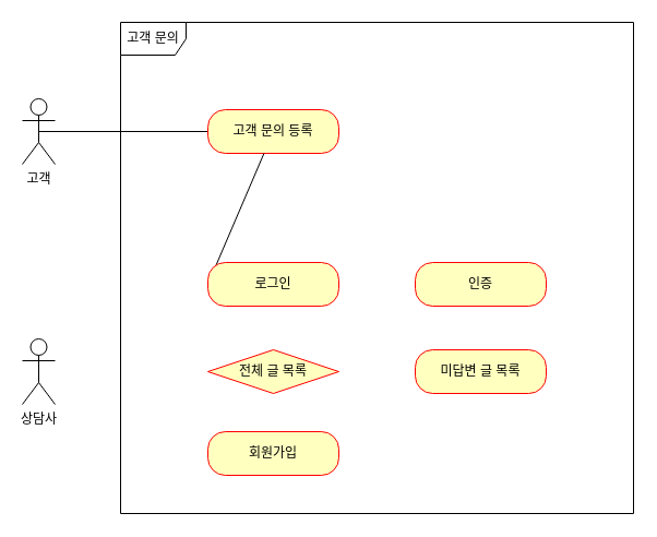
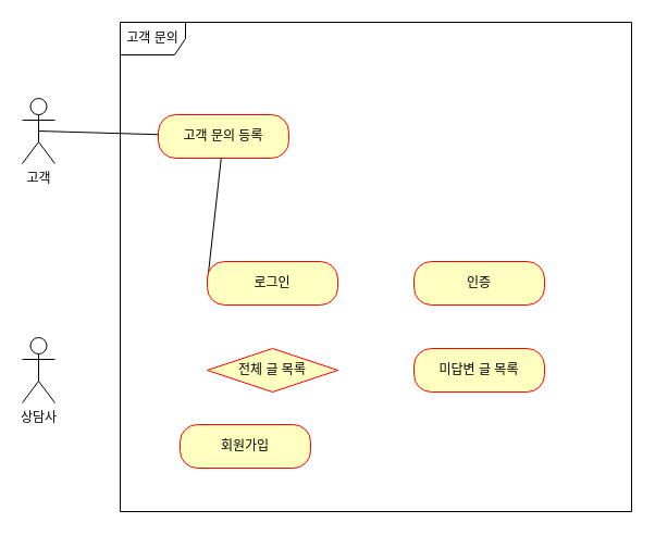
- <mxCell id="6" value="고객 문의 등록" style="rounded=1;whiteSpace=wrap;html=1;arcSize=40;fontColor=#000000;fillColor=#ffffc0;strokeColor=#ff0000;" vertex="1" parent="1"><mxGeometry x="190" y="100" width="120" height="40" as="geometry" /></mxCell>
+ <mxCell id="6" value="고객 문의 등록" style="rounded=1;whiteSpace=wrap;html=1;arcSize=40;fontColor=#000000;fillColor=#ffffc0;strokeColor=#ff0000;" vertex="1" parent="1"><mxGeometry x="145" y="105" width="120" height="40" as="geometry" /></mxCell>
- <mxCell id="9" value="회원가입" style="rounded=1;whiteSpace=wrap;html=1;arcSize=40;fontColor=#000000;fillColor=#ffffc0;strokeColor=#ff0000;" vertex="1" parent="1"><mxGeometry x="190" y="395" width="120" height="40" as="geometry" /></mxCell>
+ <mxCell id="9" value="회원가입" style="rounded=1;whiteSpace=wrap;html=1;arcSize=40;fontColor=#000000;fillColor=#ffffc0;strokeColor=#ff0000;" vertex="1" parent="1"><mxGeometry x="165" y="390" width="120" height="40" as="geometry" /></mxCell>
